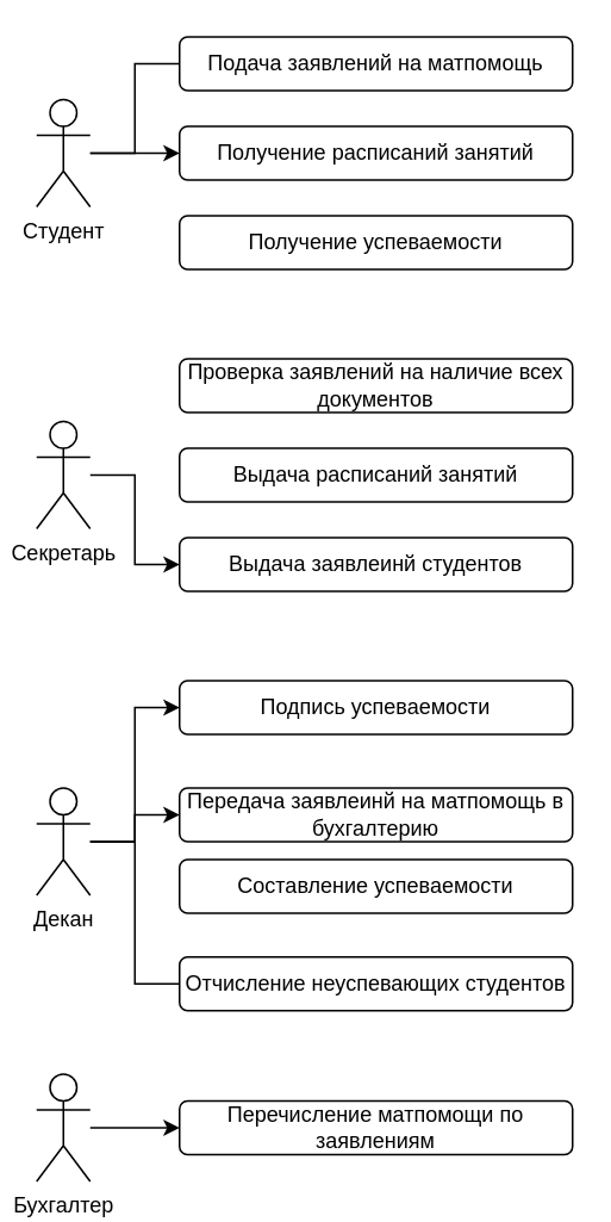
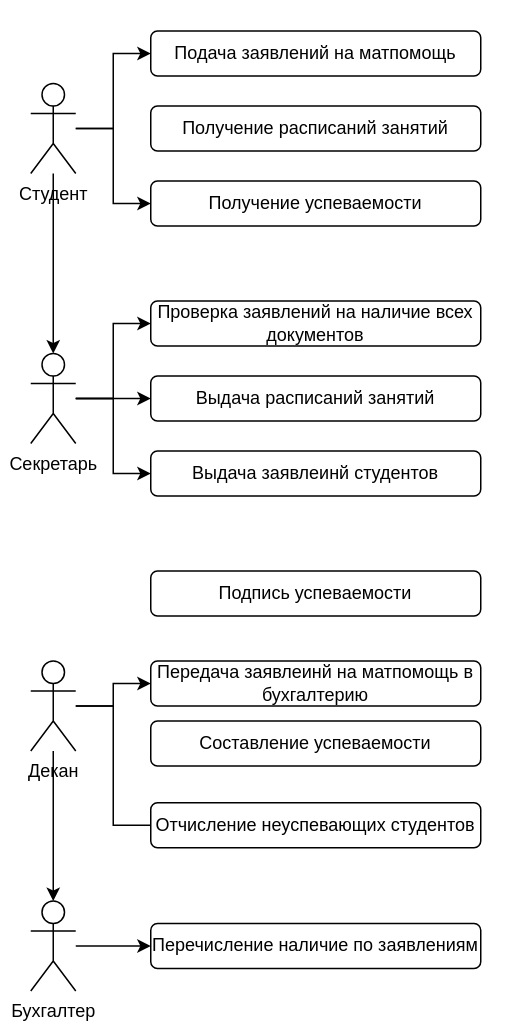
- <mxCell id="2" style="edgeStyle=orthogonalEdgeStyle;rounded=0;orthogonalLoop=1;jettySize=auto;html=1;entryX=0;entryY=0.5;entryDx=0;entryDy=0;endArrow=none;" edge="1" parent="1" source="5" target="6"><mxGeometry relative="1" as="geometry" /></mxCell>
+ <mxCell id="2" style="edgeStyle=orthogonalEdgeStyle;rounded=0;orthogonalLoop=1;jettySize=auto;html=1;entryX=0;entryY=0.5;entryDx=0;entryDy=0;" edge="1" parent="1" source="5" target="6"><mxGeometry relative="1" as="geometry" /></mxCell>
- <mxCell id="3" style="edgeStyle=orthogonalEdgeStyle;rounded=0;orthogonalLoop=1;jettySize=auto;html=1;entryX=0;entryY=0.5;entryDx=0;entryDy=0;" edge="1" parent="1" source="5" target="7"><mxGeometry relative="1" as="geometry" /></mxCell>
+ <mxCell id="3" style="edgeStyle=orthogonalEdgeStyle;rounded=0;orthogonalLoop=1;jettySize=auto;html=1;" edge="1" parent="1" source="5" target="12"><mxGeometry relative="1" as="geometry" /></mxCell>
+ <mxCell id="4" style="edgeStyle=orthogonalEdgeStyle;rounded=0;orthogonalLoop=1;jettySize=auto;html=1;entryX=0;entryY=0.5;entryDx=0;entryDy=0;" edge="1" parent="1" source="5" target="8"><mxGeometry relative="1" as="geometry" /></mxCell>
+ <mxCell id="9" style="edgeStyle=orthogonalEdgeStyle;rounded=0;orthogonalLoop=1;jettySize=auto;html=1;entryX=0;entryY=0.5;entryDx=0;entryDy=0;" edge="1" parent="1" source="12" target="13"><mxGeometry relative="1" as="geometry" /></mxCell>
+ <mxCell id="10" style="edgeStyle=orthogonalEdgeStyle;rounded=0;orthogonalLoop=1;jettySize=auto;html=1;entryX=0;entryY=0.5;entryDx=0;entryDy=0;" edge="1" parent="1" source="12" target="14"><mxGeometry relative="1" as="geometry" /></mxCell>
- <mxCell id="16" style="edgeStyle=orthogonalEdgeStyle;rounded=0;orthogonalLoop=1;jettySize=auto;html=1;entryX=0;entryY=0.5;entryDx=0;entryDy=0;" edge="1" parent="1" source="19" target="20"><mxGeometry relative="1" as="geometry" /></mxCell>
+ <mxCell id="16" style="edgeStyle=orthogonalEdgeStyle;rounded=0;orthogonalLoop=1;jettySize=auto;html=1;" edge="1" parent="1" source="19" target="24"><mxGeometry relative="1" as="geometry" /></mxCell>
- <mxCell id="25" value="Перечисление матпомощи по заявлениям" style="rounded=1;whiteSpace=wrap;html=1;" vertex="1" parent="1"><mxGeometry x="100" y="615" width="220" height="30" as="geometry" /></mxCell>
+ <mxCell id="25" value="Перечисление наличие по заявлениям" style="rounded=1;whiteSpace=wrap;html=1;" vertex="1" parent="1"><mxGeometry x="100" y="615" width="220" height="30" as="geometry" /></mxCell>
